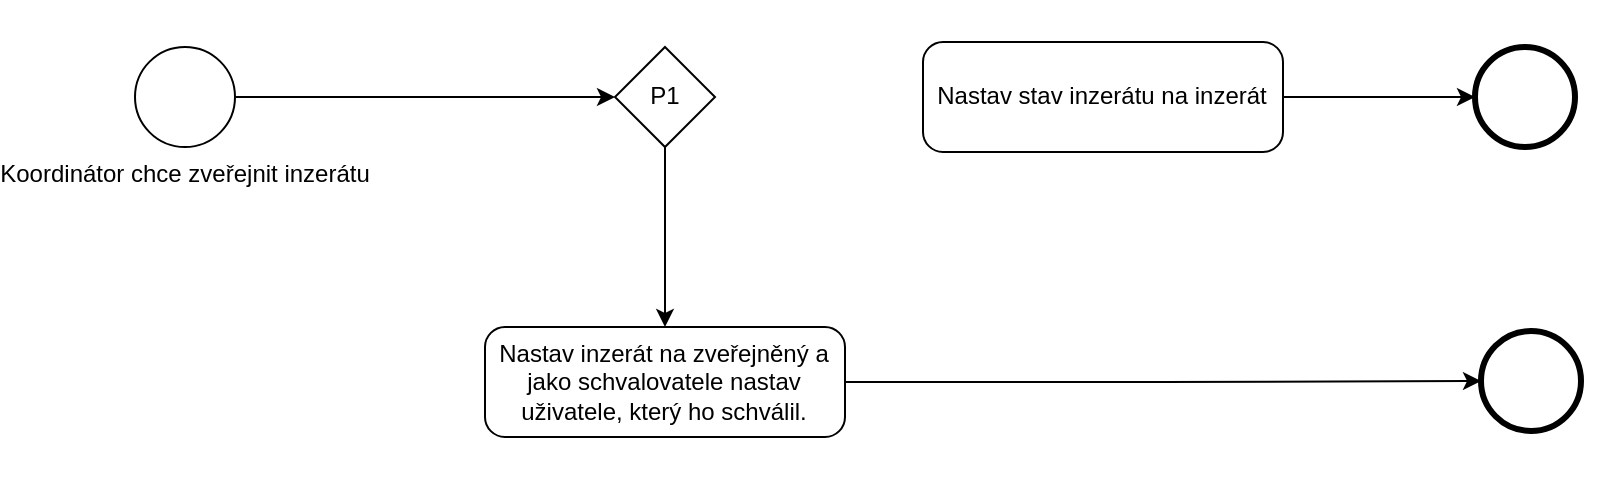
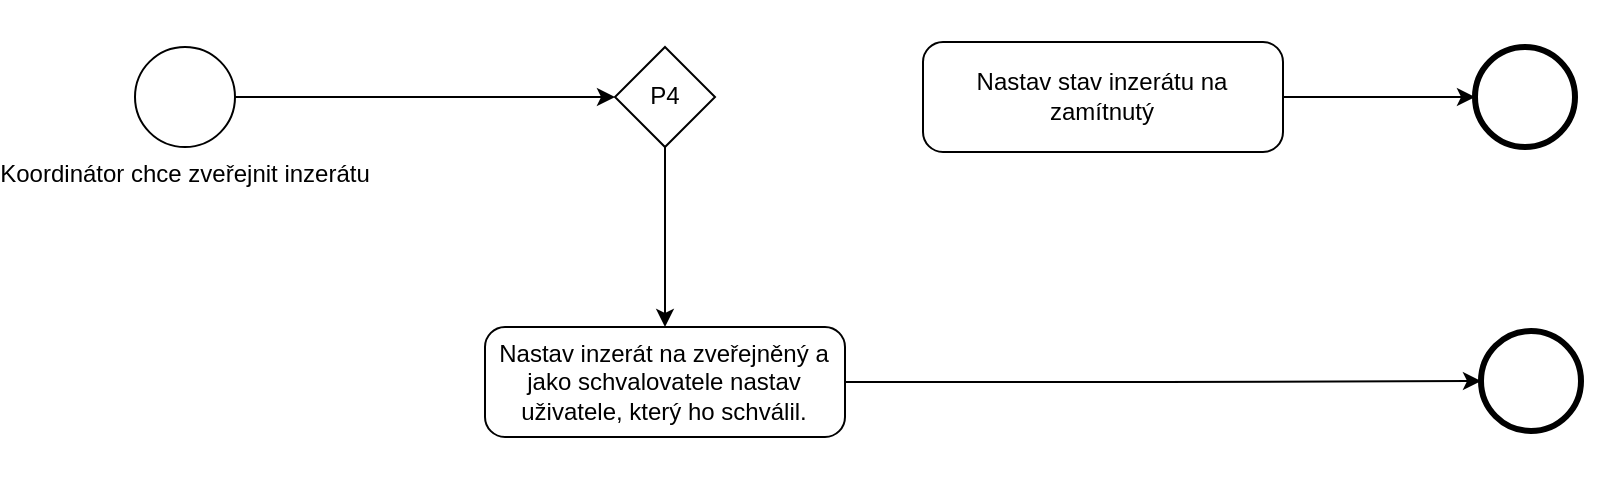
- <mxCell id="5" value="P1" style="points=[[0.25,0.25,0],[0.5,0,0],[0.75,0.25,0],[1,0.5,0],[0.75,0.75,0],[0.5,1,0],[0.25,0.75,0],[0,0.5,0]];shape=mxgraph.bpmn.gateway2;html=1;verticalLabelPosition=middle;labelBackgroundColor=#ffffff;verticalAlign=middle;align=center;perimeter=rhombusPerimeter;outlineConnect=0;outline=none;symbol=none;labelPosition=center;" parent="1" vertex="1"><mxGeometry x="260" y="23" width="50" height="50" as="geometry" /></mxCell>
+ <mxCell id="5" value="P4" style="points=[[0.25,0.25,0],[0.5,0,0],[0.75,0.25,0],[1,0.5,0],[0.75,0.75,0],[0.5,1,0],[0.25,0.75,0],[0,0.5,0]];shape=mxgraph.bpmn.gateway2;html=1;verticalLabelPosition=middle;labelBackgroundColor=#ffffff;verticalAlign=middle;align=center;perimeter=rhombusPerimeter;outlineConnect=0;outline=none;symbol=none;labelPosition=center;" parent="1" vertex="1"><mxGeometry x="260" y="23" width="50" height="50" as="geometry" /></mxCell>
- <mxCell id="7" value="Nastav stav inzerátu na inzerát" style="points=[[0.25,0,0],[0.5,0,0],[0.75,0,0],[1,0.25,0],[1,0.5,0],[1,0.75,0],[0.75,1,0],[0.5,1,0],[0.25,1,0],[0,0.75,0],[0,0.5,0],[0,0.25,0]];shape=mxgraph.bpmn.task;whiteSpace=wrap;rectStyle=rounded;size=10;html=1;taskMarker=abstract;" parent="1" vertex="1"><mxGeometry x="414" y="20.5" width="180" height="55" as="geometry" /></mxCell>
+ <mxCell id="7" value="Nastav stav inzerátu na zamítnutý" style="points=[[0.25,0,0],[0.5,0,0],[0.75,0,0],[1,0.25,0],[1,0.5,0],[1,0.75,0],[0.75,1,0],[0.5,1,0],[0.25,1,0],[0,0.75,0],[0,0.5,0],[0,0.25,0]];shape=mxgraph.bpmn.task;whiteSpace=wrap;rectStyle=rounded;size=10;html=1;taskMarker=abstract;" parent="1" vertex="1"><mxGeometry x="414" y="20.5" width="180" height="55" as="geometry" /></mxCell>
